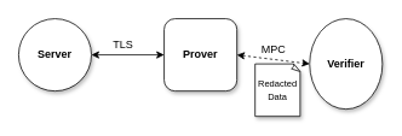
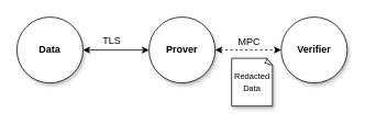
- <mxCell id="3" value="Server" style="ellipse;whiteSpace=wrap;html=1;aspect=fixed;shadow=1;fontStyle=1" parent="1" vertex="1"><mxGeometry x="20" y="20" width="80" height="80" as="geometry" /></mxCell>
+ <mxCell id="3" value="Data" style="ellipse;whiteSpace=wrap;html=1;aspect=fixed;shadow=1;fontStyle=1" parent="1" vertex="1"><mxGeometry x="20" y="20" width="80" height="80" as="geometry" /></mxCell>
- <mxCell id="2" value="Prover" style="whiteSpace=wrap;html=1;aspect=fixed;shadow=1;fontStyle=1;rounded=1;" parent="1" vertex="1"><mxGeometry x="180" y="20" width="80" height="80" as="geometry" /></mxCell>
+ <mxCell id="2" value="Prover" style="ellipse;whiteSpace=wrap;html=1;aspect=fixed;shadow=1;fontStyle=1" parent="1" vertex="1"><mxGeometry x="180" y="20" width="80" height="80" as="geometry" /></mxCell>
- <mxCell id="4" value="Verifier" style="ellipse;whiteSpace=wrap;html=1;aspect=fixed;shadow=1;fontStyle=1" parent="1" vertex="1"><mxGeometry x="340" y="20" width="80" height="100" as="geometry" /></mxCell>
+ <mxCell id="4" value="Verifier" style="ellipse;whiteSpace=wrap;html=1;aspect=fixed;shadow=1;fontStyle=1" parent="1" vertex="1"><mxGeometry x="340" y="20" width="80" height="80" as="geometry" /></mxCell>
